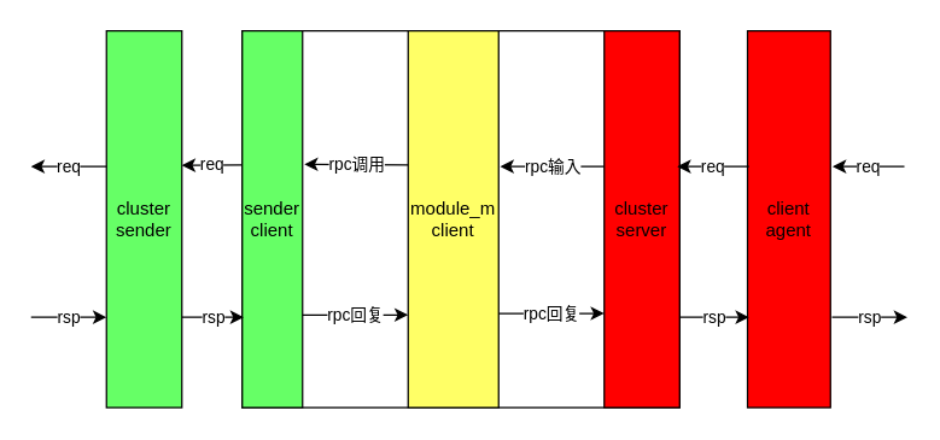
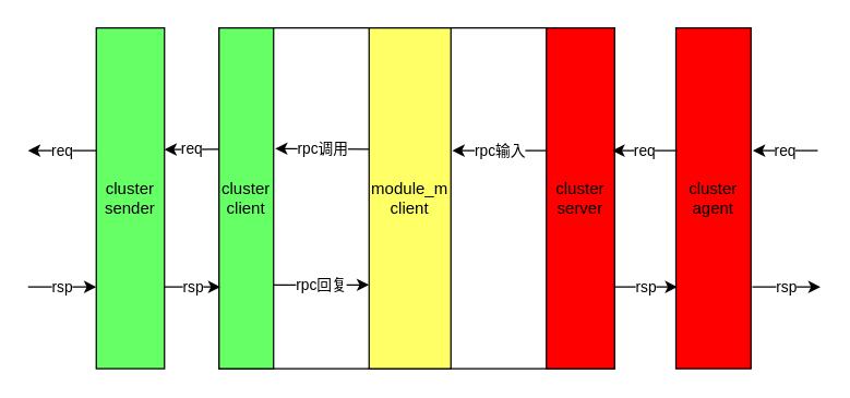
- <mxCell id="12" value="sender client" style="rounded=0;whiteSpace=wrap;html=1;fillColor=#66FF66;" vertex="1" parent="1"><mxGeometry x="160" y="20" width="40" height="250" as="geometry" /></mxCell>
+ <mxCell id="12" value="cluster client" style="rounded=0;whiteSpace=wrap;html=1;fillColor=#66FF66;" vertex="1" parent="1"><mxGeometry x="160" y="20" width="40" height="250" as="geometry" /></mxCell>
- <mxCell id="7" value="client&lt;br style=&quot;border-color: var(--border-color);&quot;&gt;agent" style="rounded=0;whiteSpace=wrap;html=1;fillColor=#FF0000;shadow=0;" vertex="1" parent="1"><mxGeometry x="495" y="20" width="55" height="250" as="geometry" /></mxCell>
+ <mxCell id="7" value="cluster&lt;br style=&quot;border-color: var(--border-color);&quot;&gt;agent" style="rounded=0;whiteSpace=wrap;html=1;fillColor=#FF0000;shadow=0;" vertex="1" parent="1"><mxGeometry x="495" y="20" width="55" height="250" as="geometry" /></mxCell>
- <mxCell id="6" value="rpc回复" style="endArrow=classic;html=1;rounded=0;entryX=0;entryY=0.75;entryDx=0;entryDy=0;exitX=1;exitY=0.75;exitDx=0;exitDy=0;" edge="1" parent="1" source="4" target="3"><mxGeometry width="50" height="50" relative="1" as="geometry"><mxPoint x="330" y="200" as="sourcePoint" /><mxPoint x="380" y="150" as="targetPoint" /></mxGeometry></mxCell>
